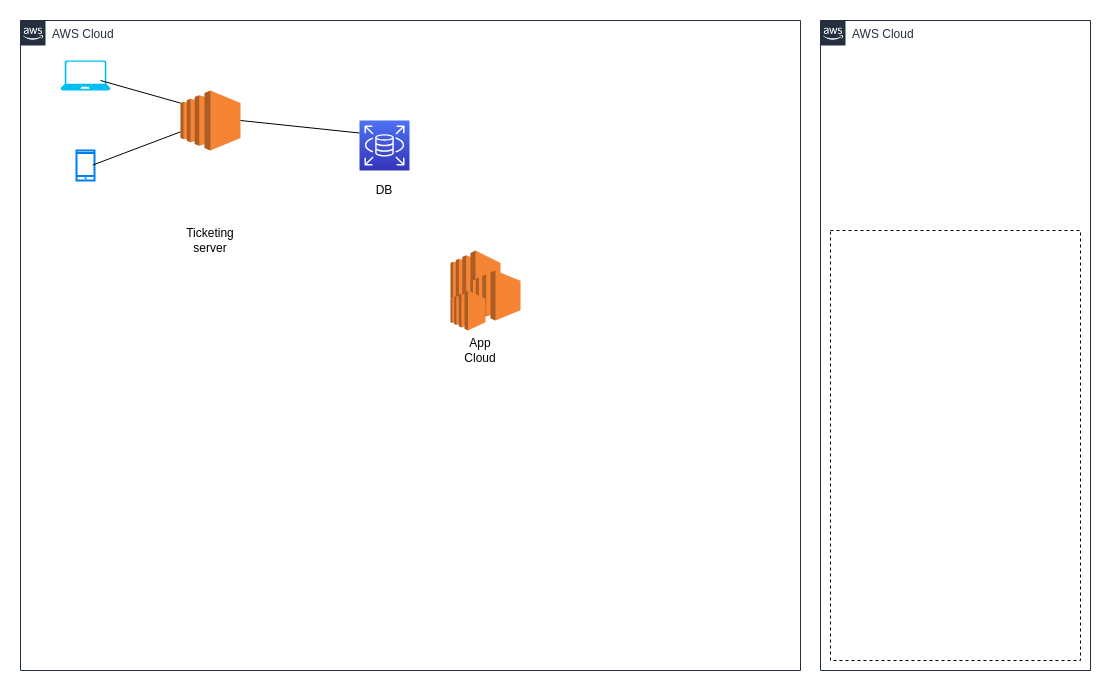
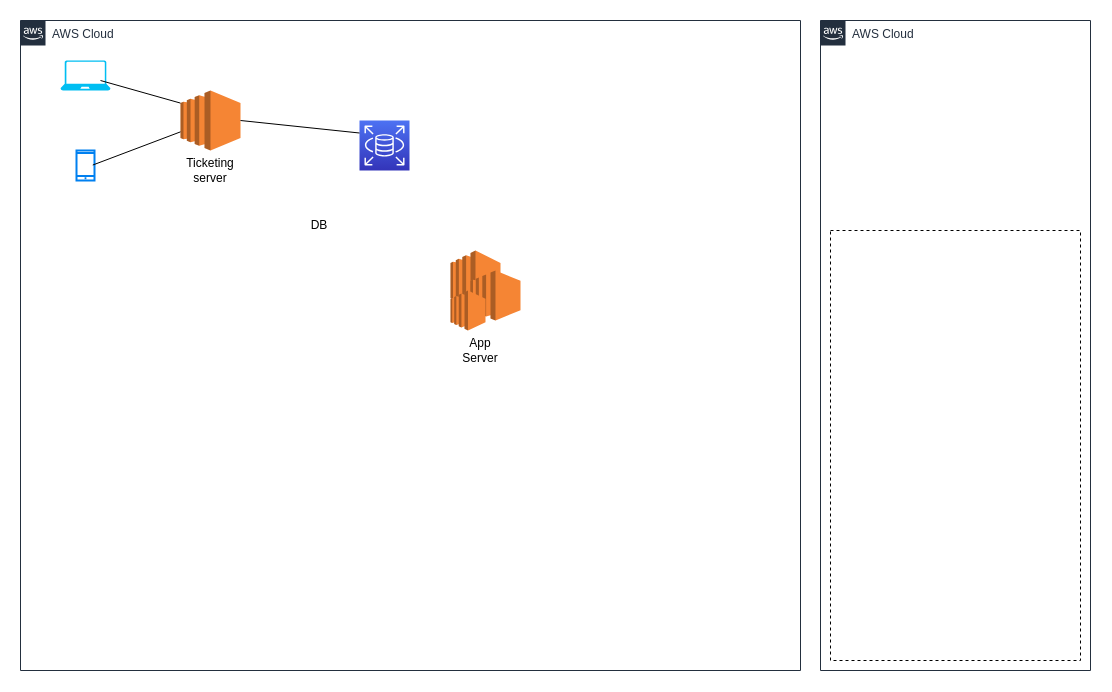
- <mxCell id="11" value="DB" style="text;html=1;strokeColor=none;fillColor=none;align=center;verticalAlign=middle;whiteSpace=wrap;rounded=0;" vertex="1" parent="2"><mxGeometry x="339" y="160" width="50" height="20" as="geometry" /></mxCell>
+ <mxCell id="11" value="DB" style="text;html=1;strokeColor=none;fillColor=none;align=center;verticalAlign=middle;whiteSpace=wrap;rounded=0;" vertex="1" parent="2"><mxGeometry x="274" y="195" width="50" height="20" as="geometry" /></mxCell>
- <mxCell id="9" value="Ticketing server" style="text;html=1;strokeColor=none;fillColor=none;align=center;verticalAlign=middle;whiteSpace=wrap;rounded=0;" vertex="1" parent="2"><mxGeometry x="165" y="210" width="50" height="20" as="geometry" /></mxCell>
+ <mxCell id="9" value="Ticketing server" style="text;html=1;strokeColor=none;fillColor=none;align=center;verticalAlign=middle;whiteSpace=wrap;rounded=0;" vertex="1" parent="2"><mxGeometry x="165" y="140" width="50" height="20" as="geometry" /></mxCell>
- <mxCell id="15" value="App Cloud" style="text;html=1;strokeColor=none;fillColor=none;align=center;verticalAlign=middle;whiteSpace=wrap;rounded=0;" vertex="1" parent="2"><mxGeometry x="440" y="320" width="40" height="20" as="geometry" /></mxCell>
+ <mxCell id="15" value="App Server" style="text;html=1;strokeColor=none;fillColor=none;align=center;verticalAlign=middle;whiteSpace=wrap;rounded=0;" vertex="1" parent="2"><mxGeometry x="440" y="320" width="40" height="20" as="geometry" /></mxCell>
